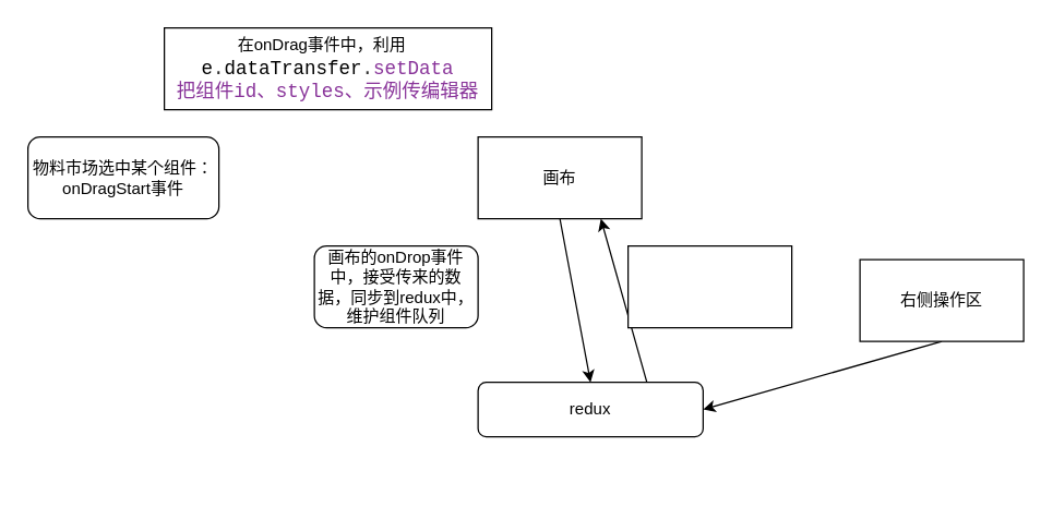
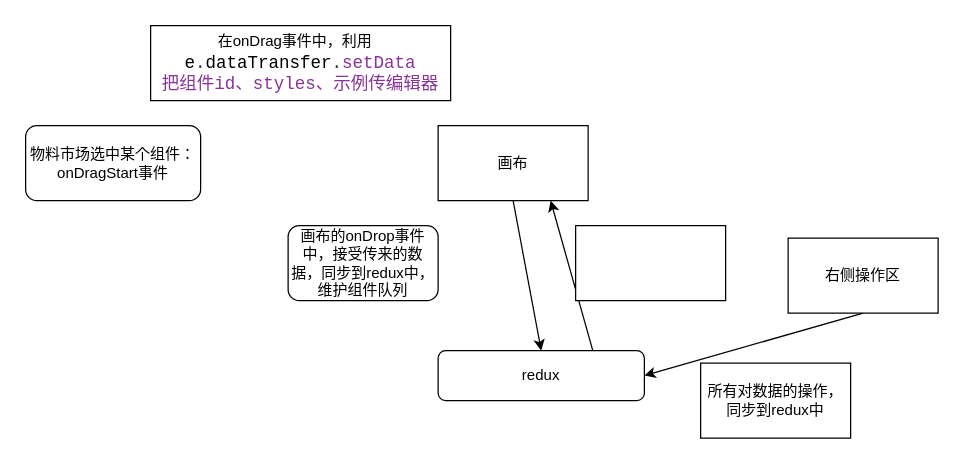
+ <mxCell id="11" value="所有对数据的操作，同步到redux中" style="rounded=0;whiteSpace=wrap;html=1;" vertex="1" parent="1"><mxGeometry x="560" y="290" width="120" height="60" as="geometry" /></mxCell>
